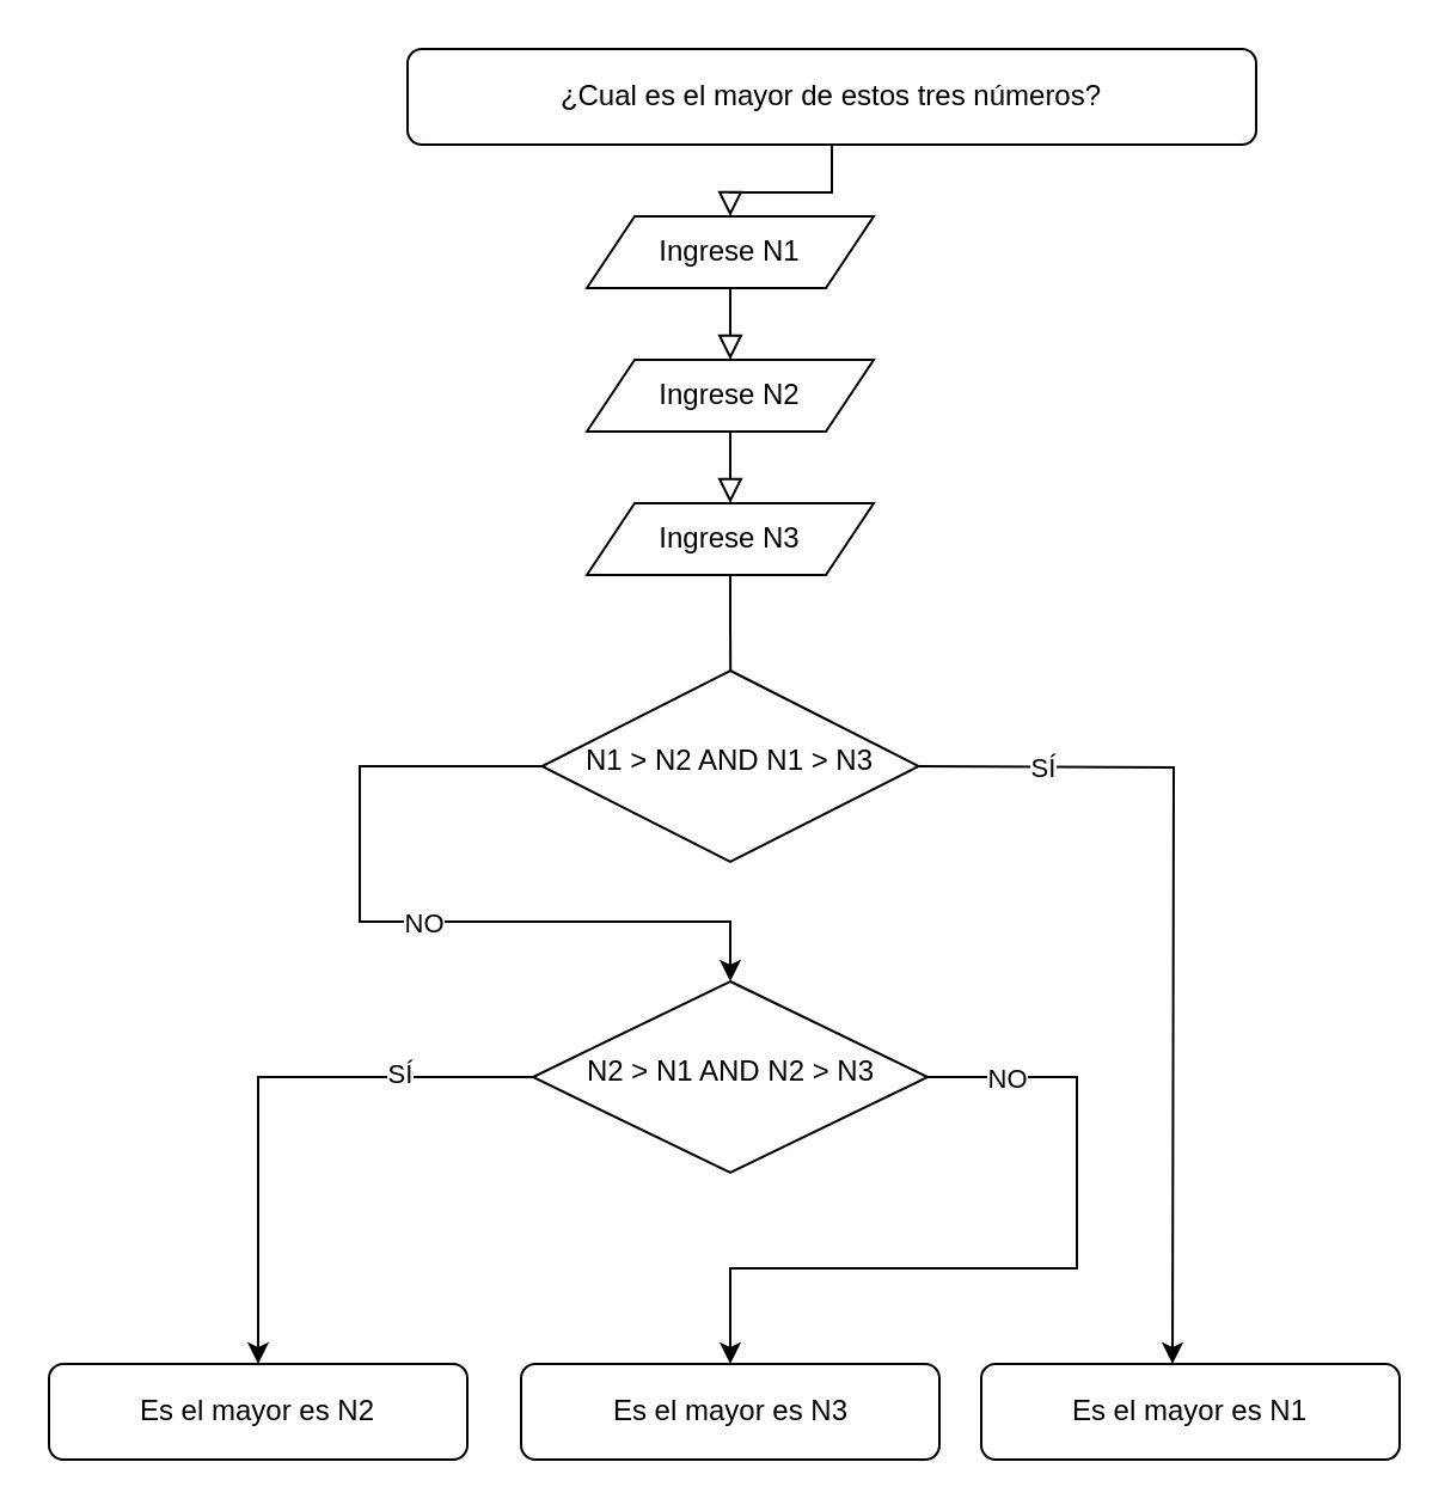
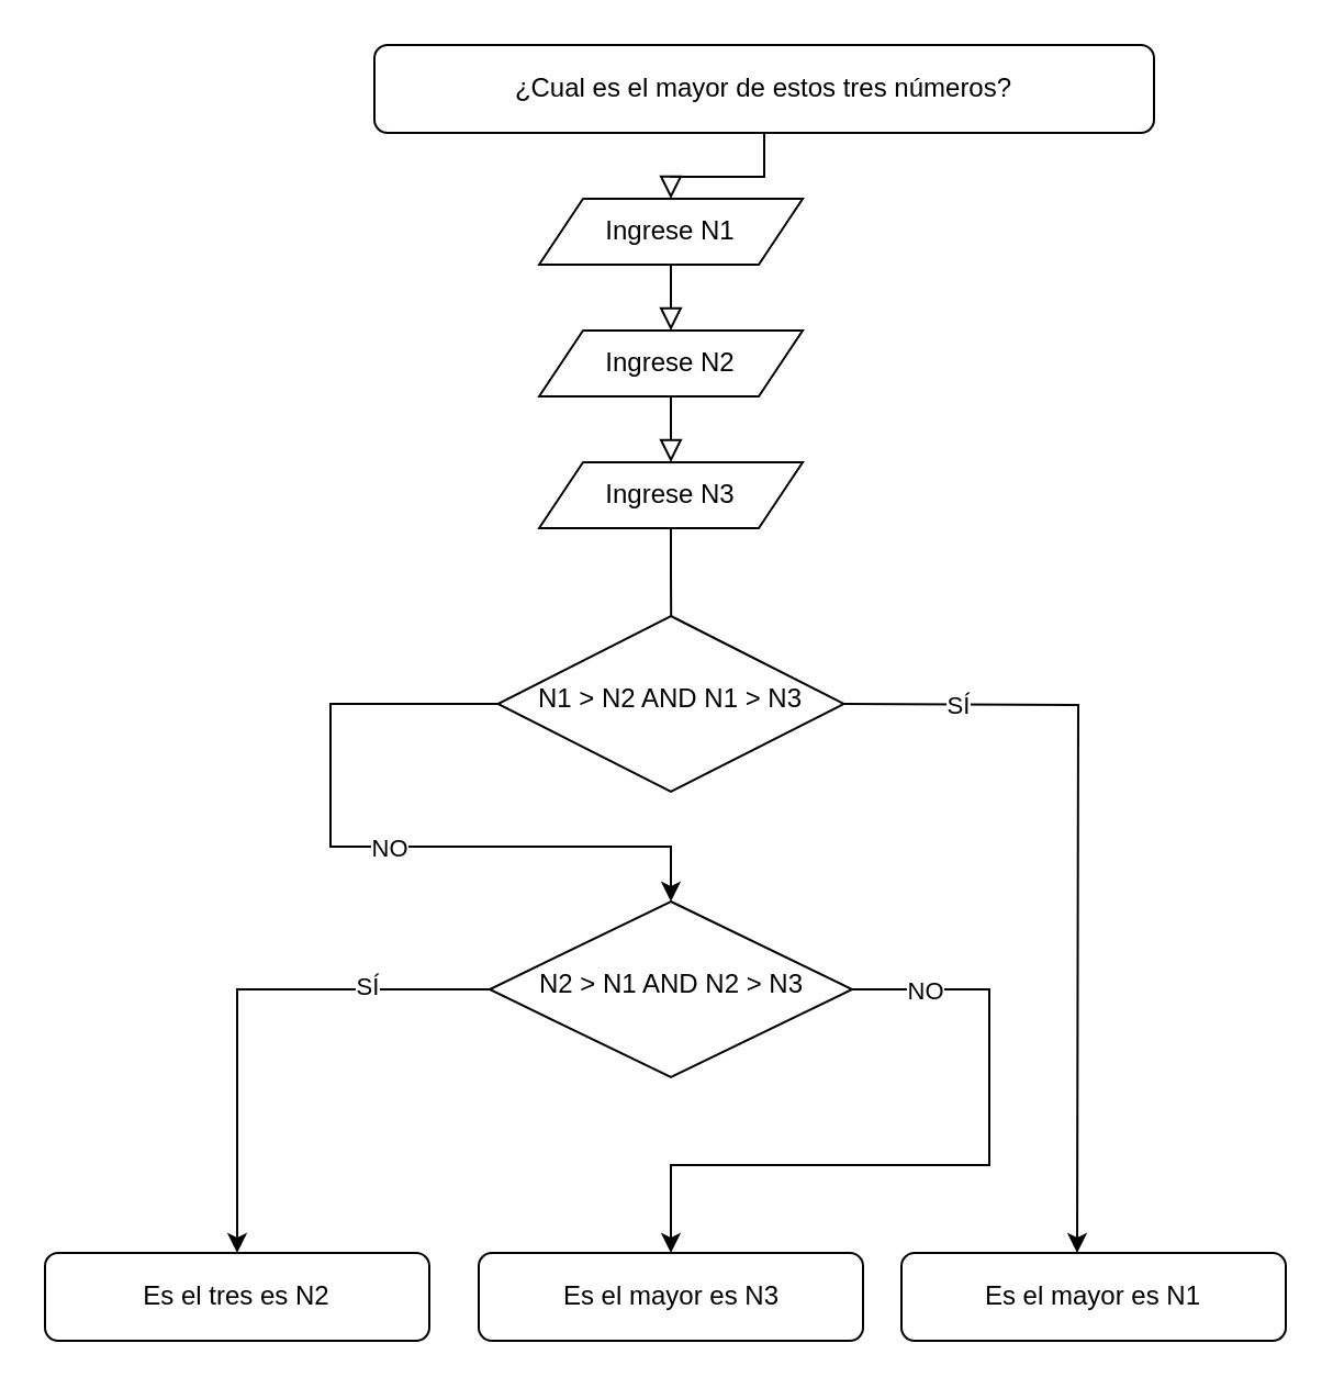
- <mxCell id="22" value="Es el mayor es N2" style="rounded=1;whiteSpace=wrap;html=1;fontSize=12;glass=0;strokeWidth=1;shadow=0;" vertex="1" parent="1"><mxGeometry x="20" y="570" width="175" height="40" as="geometry" /></mxCell>
+ <mxCell id="22" value="Es el tres es N2" style="rounded=1;whiteSpace=wrap;html=1;fontSize=12;glass=0;strokeWidth=1;shadow=0;" vertex="1" parent="1"><mxGeometry x="20" y="570" width="175" height="40" as="geometry" /></mxCell>
